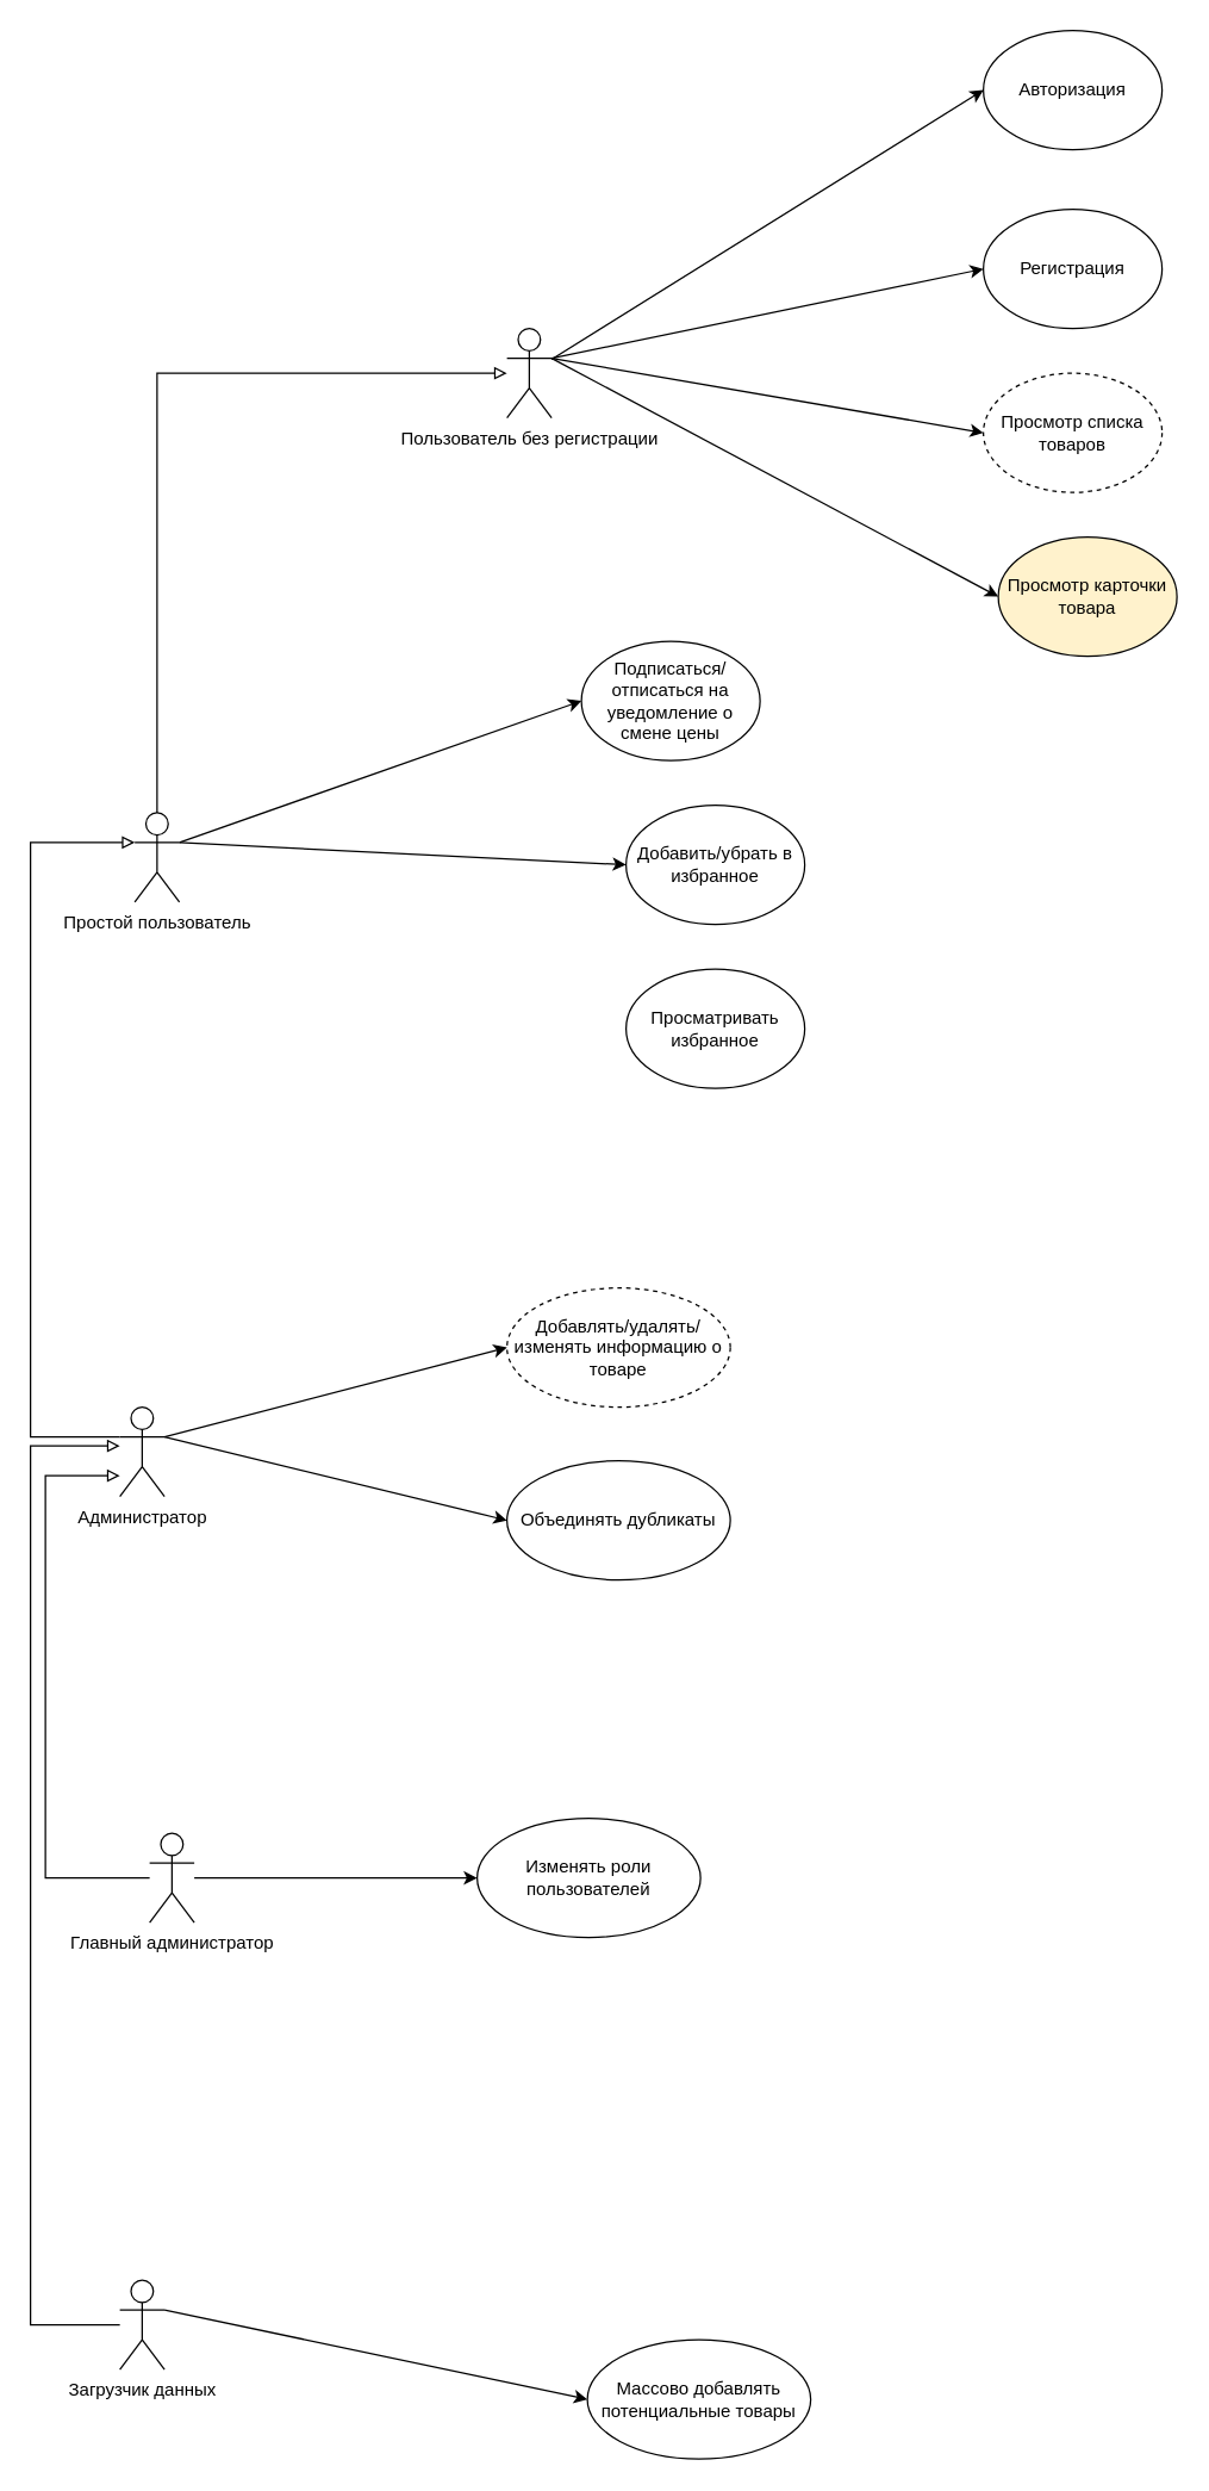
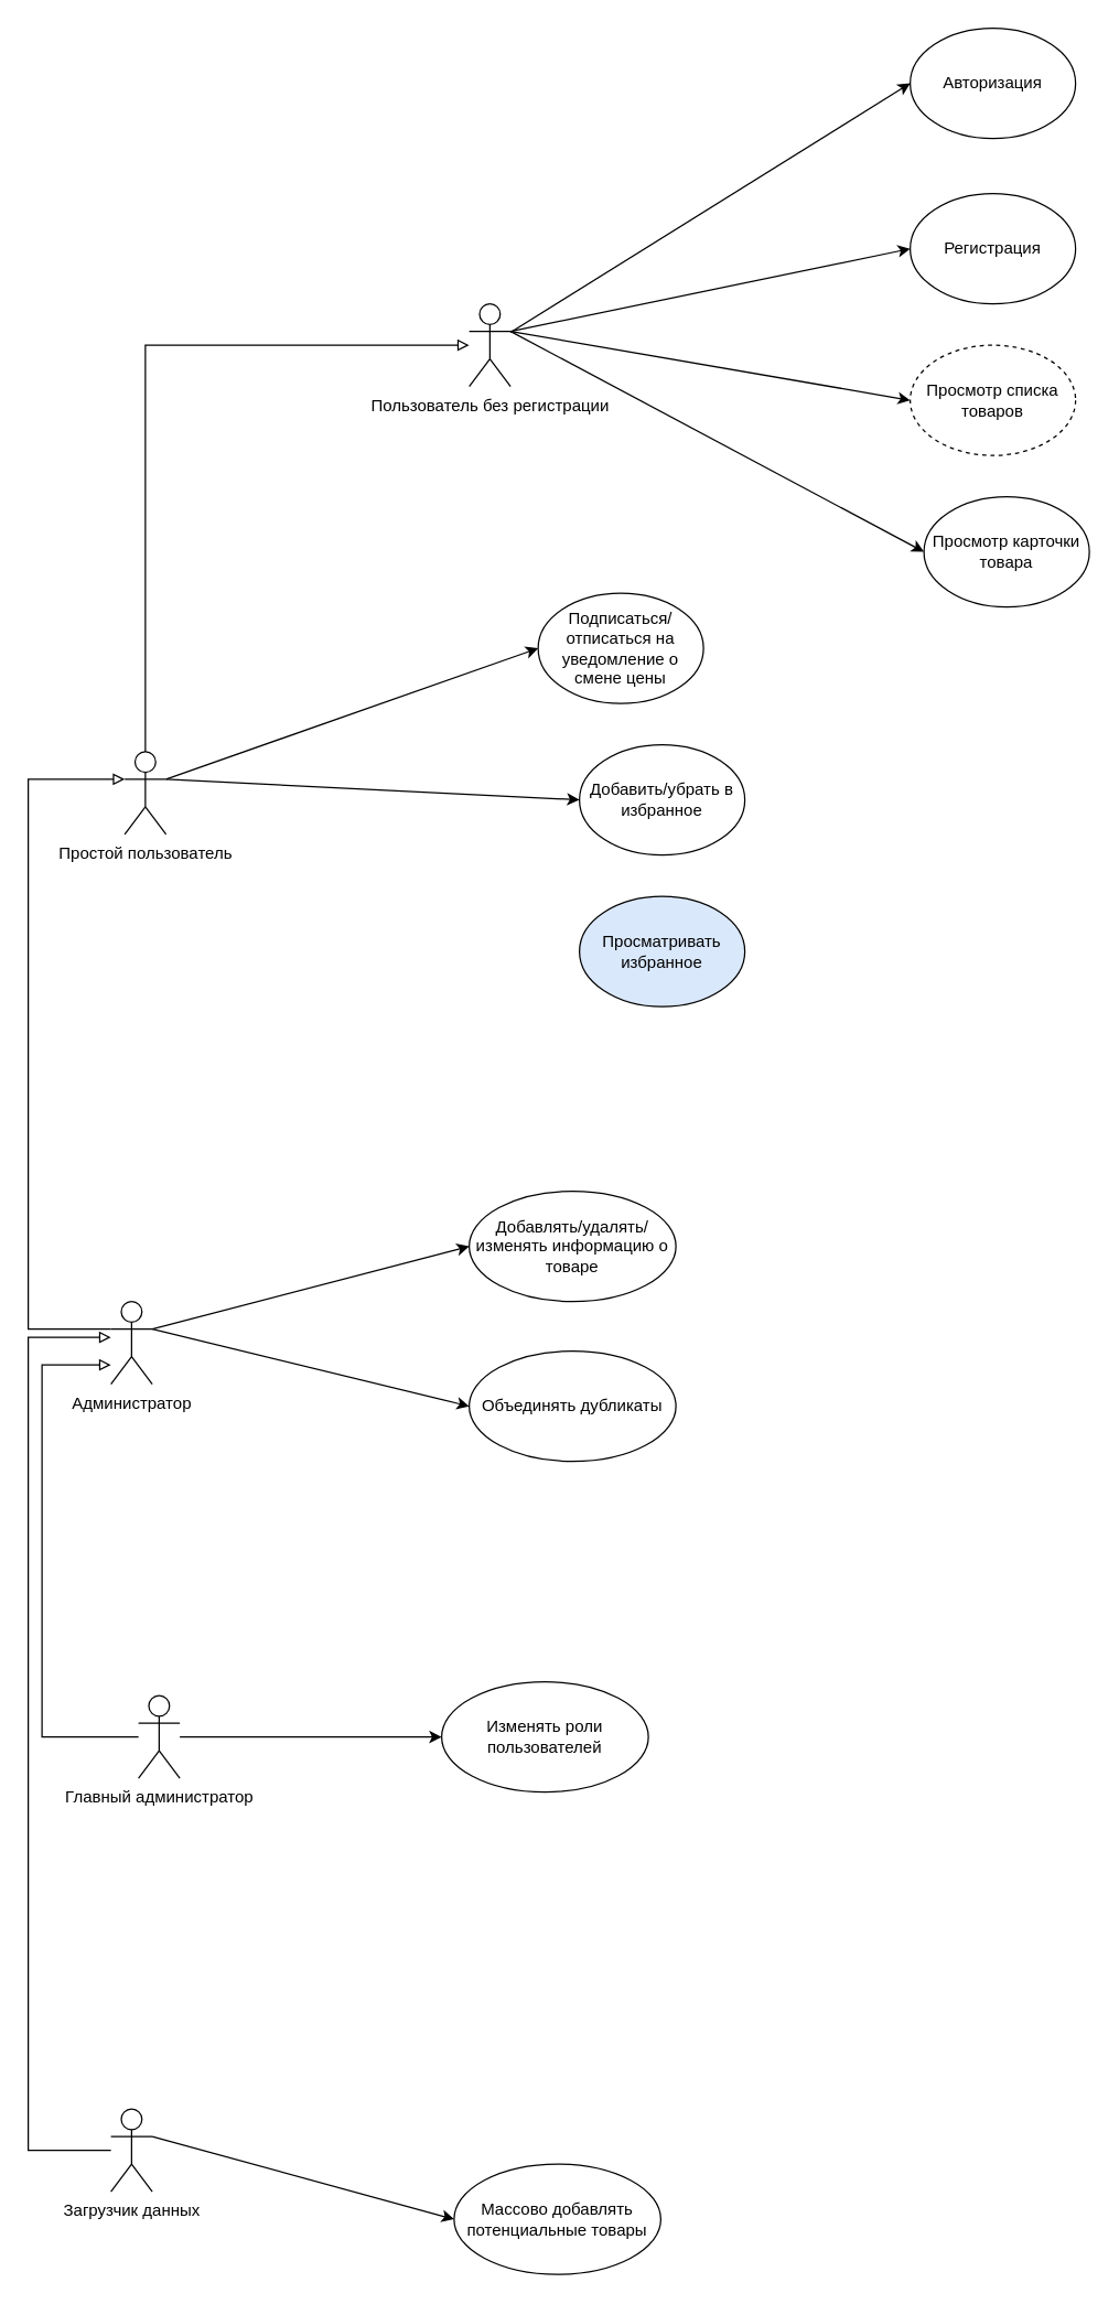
- <mxCell id="9" value="Просмотр карточки товара" style="ellipse;whiteSpace=wrap;html=1;fillColor=#fff2cc;" parent="1" vertex="1"><mxGeometry x="670" y="360" width="120" height="80" as="geometry" /></mxCell>
+ <mxCell id="9" value="Просмотр карточки товара" style="ellipse;whiteSpace=wrap;html=1;" parent="1" vertex="1"><mxGeometry x="670" y="360" width="120" height="80" as="geometry" /></mxCell>
- <mxCell id="17" value="Просматривать избранное" style="ellipse;whiteSpace=wrap;html=1;" parent="1" vertex="1"><mxGeometry x="420" y="650" width="120" height="80" as="geometry" /></mxCell>
+ <mxCell id="17" value="Просматривать избранное" style="ellipse;whiteSpace=wrap;html=1;fillColor=#dae8fc;" parent="1" vertex="1"><mxGeometry x="420" y="650" width="120" height="80" as="geometry" /></mxCell>
- <mxCell id="20" value="Добавлять/удалять/изменять информацию о товаре" style="ellipse;whiteSpace=wrap;html=1;dashed=1;" parent="1" vertex="1"><mxGeometry x="340" y="864" width="150" height="80" as="geometry" /></mxCell>
+ <mxCell id="20" value="Добавлять/удалять/изменять информацию о товаре" style="ellipse;whiteSpace=wrap;html=1;" parent="1" vertex="1"><mxGeometry x="340" y="864" width="150" height="80" as="geometry" /></mxCell>
- <mxCell id="24" value="Массово добавлять потенциальные товары" style="ellipse;whiteSpace=wrap;html=1;" parent="1" vertex="1"><mxGeometry x="394" y="1570" width="150" height="80" as="geometry" /></mxCell>
+ <mxCell id="24" value="Массово добавлять потенциальные товары" style="ellipse;whiteSpace=wrap;html=1;" parent="1" vertex="1"><mxGeometry x="329" y="1570" width="150" height="80" as="geometry" /></mxCell>
